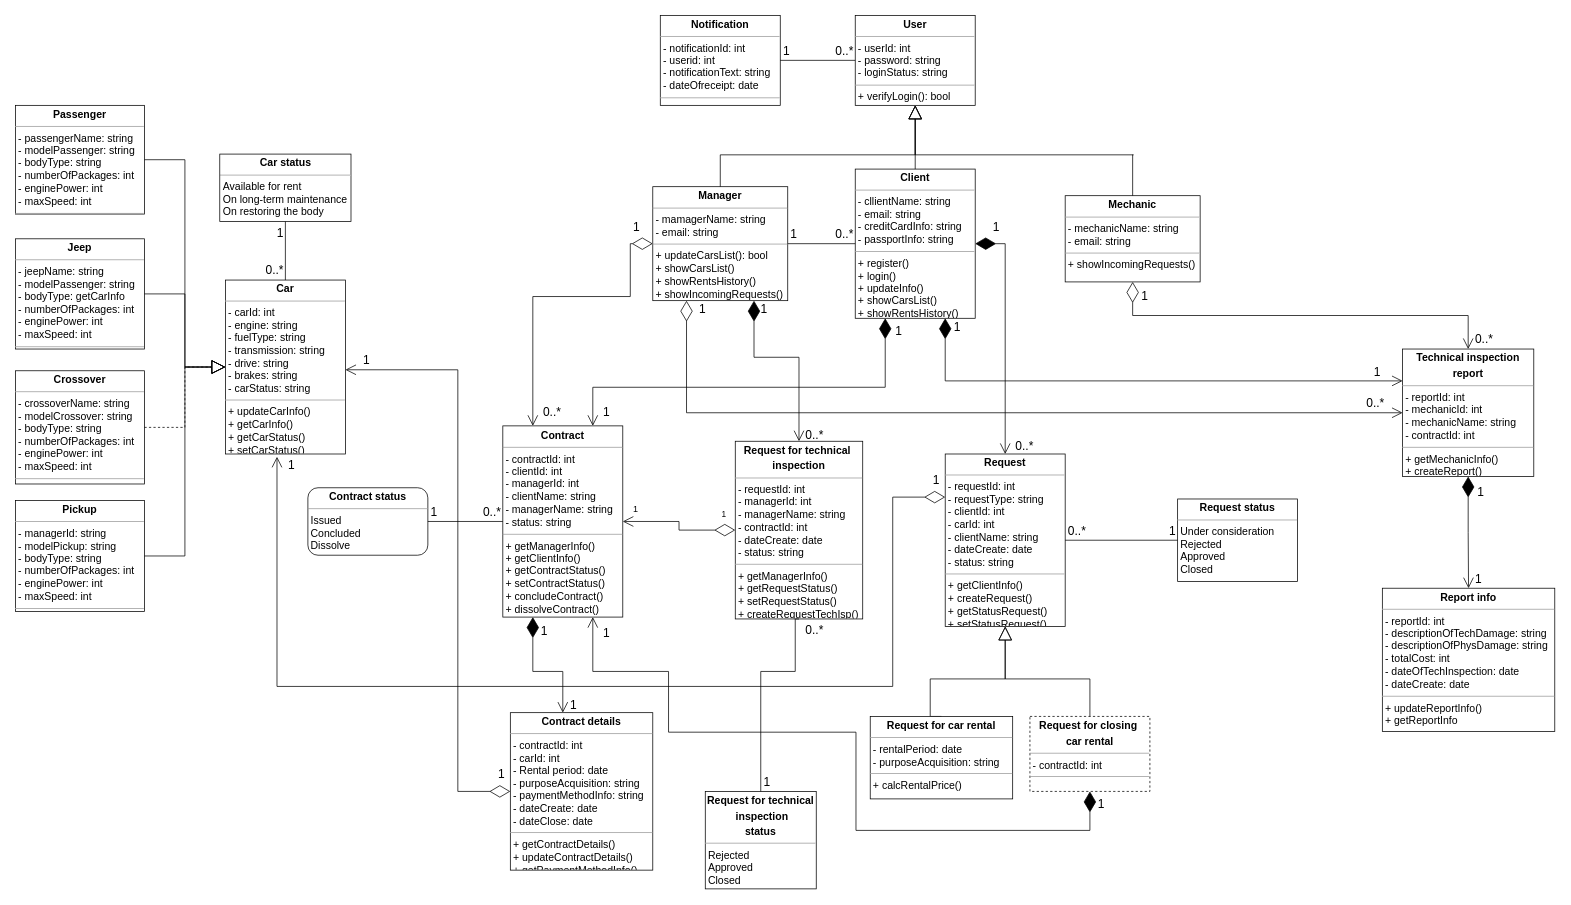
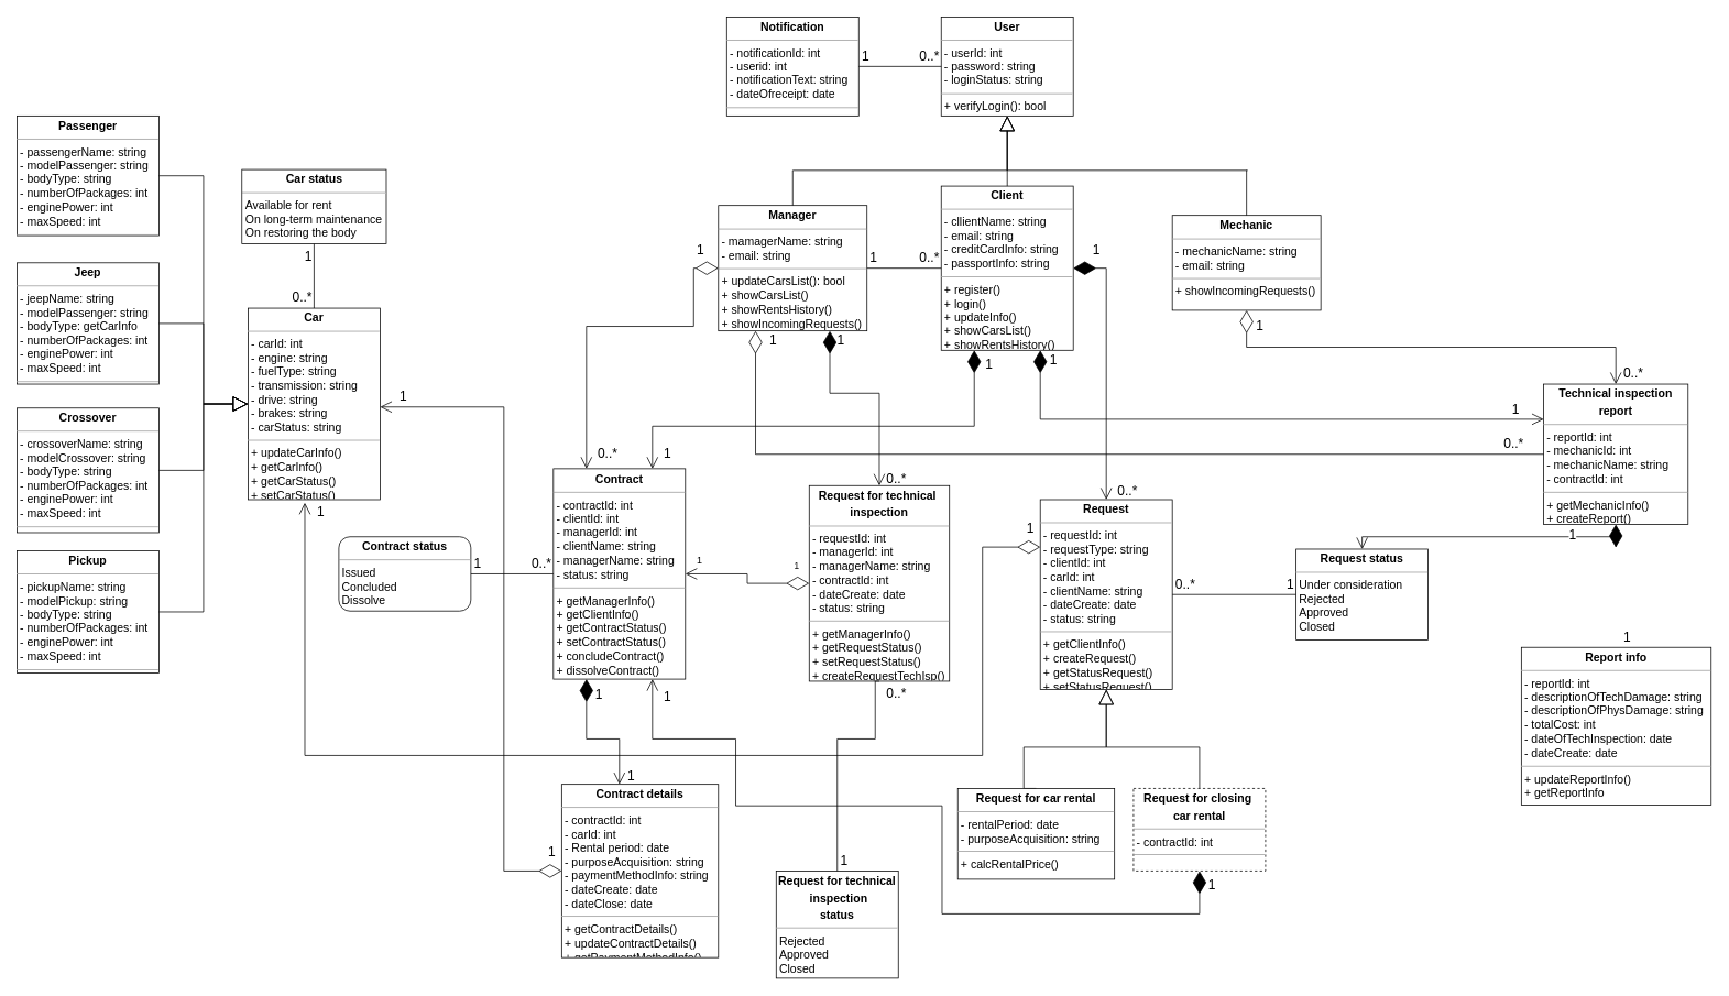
- <mxCell id="72" value="&lt;font style=&quot;font-size: 16px&quot;&gt;1&lt;/font&gt;" style="endArrow=open;html=1;endSize=12;startArrow=diamondThin;startSize=25;startFill=0;edgeStyle=orthogonalEdgeStyle;align=left;verticalAlign=bottom;exitX=0.25;exitY=1;exitDx=0;exitDy=0;rounded=0;entryX=0;entryY=0.5;entryDx=0;entryDy=0;" edge="1" parent="1" source="5" target="67"><mxGeometry x="-0.96" y="15" relative="1" as="geometry"><mxPoint x="770" y="495" as="sourcePoint" /><mxPoint x="1820" y="565" as="targetPoint" /><Array as="points"><mxPoint x="915" y="550" /></Array><mxPoint as="offset" /></mxGeometry></mxCell>
+ <mxCell id="72" value="&lt;font style=&quot;font-size: 16px&quot;&gt;1&lt;/font&gt;" style="endArrow=none;html=1;endSize=12;startArrow=diamondThin;startSize=25;startFill=0;edgeStyle=orthogonalEdgeStyle;align=left;verticalAlign=bottom;exitX=0.25;exitY=1;exitDx=0;exitDy=0;rounded=0;entryX=0;entryY=0.5;entryDx=0;entryDy=0;" edge="1" parent="1" source="5" target="67"><mxGeometry x="-0.96" y="15" relative="1" as="geometry"><mxPoint x="770" y="495" as="sourcePoint" /><mxPoint x="1820" y="565" as="targetPoint" /><Array as="points"><mxPoint x="915" y="550" /></Array><mxPoint as="offset" /></mxGeometry></mxCell>
- <mxCell id="27" value="" style="endArrow=block;endSize=16;endFill=0;html=1;strokeWidth=1;rounded=0;edgeStyle=orthogonalEdgeStyle;entryX=1;entryY=0.5;entryDx=0;entryDy=0;exitX=0;exitY=0.5;exitDx=0;exitDy=0;spacing=4;dashed=1;" parent="1" source="19" target="18" edge="1"><mxGeometry width="160" relative="1" as="geometry"><mxPoint x="150" y="795" as="sourcePoint" /><mxPoint x="310" y="795" as="targetPoint" /></mxGeometry></mxCell>
+ <mxCell id="27" value="" style="endArrow=block;endSize=16;endFill=0;html=1;strokeWidth=1;rounded=0;edgeStyle=orthogonalEdgeStyle;entryX=1;entryY=0.5;entryDx=0;entryDy=0;exitX=0;exitY=0.5;exitDx=0;exitDy=0;spacing=4;" parent="1" source="19" target="18" edge="1"><mxGeometry width="160" relative="1" as="geometry"><mxPoint x="150" y="795" as="sourcePoint" /><mxPoint x="310" y="795" as="targetPoint" /></mxGeometry></mxCell>
- <mxCell id="20" value="&lt;p style=&quot;margin: 4px 0px 0px ; text-align: center ; font-size: 14px&quot;&gt;&lt;b&gt;&lt;font style=&quot;font-size: 14px&quot;&gt;Pickup&lt;/font&gt;&lt;/b&gt;&lt;/p&gt;&lt;hr size=&quot;1&quot; style=&quot;font-size: 14px&quot;&gt;&lt;p style=&quot;margin: 0px 0px 0px 4px ; font-size: 14px&quot;&gt;&lt;font style=&quot;font-size: 14px&quot;&gt;- managerId: string&lt;/font&gt;&lt;/p&gt;&lt;p style=&quot;margin: 0px 0px 0px 4px ; font-size: 14px&quot;&gt;&lt;font style=&quot;font-size: 14px&quot;&gt;- modelPickup: string&lt;/font&gt;&lt;/p&gt;&lt;p style=&quot;margin: 0px 0px 0px 4px ; font-size: 14px&quot;&gt;&lt;font style=&quot;font-size: 14px&quot;&gt;- bodyType: string&lt;/font&gt;&lt;/p&gt;&lt;p style=&quot;margin: 0px 0px 0px 4px ; font-size: 14px&quot;&gt;&lt;font style=&quot;font-size: 14px&quot;&gt;- numberOfPackages: int&lt;/font&gt;&lt;/p&gt;&lt;p style=&quot;margin: 0px 0px 0px 4px ; font-size: 14px&quot;&gt;&lt;font style=&quot;font-size: 14px&quot;&gt;- enginePower: int&lt;/font&gt;&lt;/p&gt;&lt;p style=&quot;margin: 0px 0px 0px 4px ; font-size: 14px&quot;&gt;&lt;font style=&quot;font-size: 14px&quot;&gt;- maxSpeed: int&lt;/font&gt;&lt;/p&gt;&lt;hr size=&quot;1&quot; style=&quot;font-size: 14px&quot;&gt;&lt;p style=&quot;margin: 0px 0px 0px 4px ; font-size: 14px&quot;&gt;&lt;br&gt;&lt;/p&gt;" style="verticalAlign=top;align=left;overflow=fill;fontSize=12;fontFamily=Helvetica;html=1;direction=west;spacing=4;" parent="1" vertex="1"><mxGeometry x="20" y="667" width="172" height="148" as="geometry" /></mxCell>
+ <mxCell id="20" value="&lt;p style=&quot;margin: 4px 0px 0px ; text-align: center ; font-size: 14px&quot;&gt;&lt;b&gt;&lt;font style=&quot;font-size: 14px&quot;&gt;Pickup&lt;/font&gt;&lt;/b&gt;&lt;/p&gt;&lt;hr size=&quot;1&quot; style=&quot;font-size: 14px&quot;&gt;&lt;p style=&quot;margin: 0px 0px 0px 4px ; font-size: 14px&quot;&gt;&lt;font style=&quot;font-size: 14px&quot;&gt;- pickupName: string&lt;/font&gt;&lt;/p&gt;&lt;p style=&quot;margin: 0px 0px 0px 4px ; font-size: 14px&quot;&gt;&lt;font style=&quot;font-size: 14px&quot;&gt;- modelPickup: string&lt;/font&gt;&lt;/p&gt;&lt;p style=&quot;margin: 0px 0px 0px 4px ; font-size: 14px&quot;&gt;&lt;font style=&quot;font-size: 14px&quot;&gt;- bodyType: string&lt;/font&gt;&lt;/p&gt;&lt;p style=&quot;margin: 0px 0px 0px 4px ; font-size: 14px&quot;&gt;&lt;font style=&quot;font-size: 14px&quot;&gt;- numberOfPackages: int&lt;/font&gt;&lt;/p&gt;&lt;p style=&quot;margin: 0px 0px 0px 4px ; font-size: 14px&quot;&gt;&lt;font style=&quot;font-size: 14px&quot;&gt;- enginePower: int&lt;/font&gt;&lt;/p&gt;&lt;p style=&quot;margin: 0px 0px 0px 4px ; font-size: 14px&quot;&gt;&lt;font style=&quot;font-size: 14px&quot;&gt;- maxSpeed: int&lt;/font&gt;&lt;/p&gt;&lt;hr size=&quot;1&quot; style=&quot;font-size: 14px&quot;&gt;&lt;p style=&quot;margin: 0px 0px 0px 4px ; font-size: 14px&quot;&gt;&lt;br&gt;&lt;/p&gt;" style="verticalAlign=top;align=left;overflow=fill;fontSize=12;fontFamily=Helvetica;html=1;direction=west;spacing=4;" parent="1" vertex="1"><mxGeometry x="20" y="667" width="172" height="148" as="geometry" /></mxCell>
- <mxCell id="70" value="&lt;font style=&quot;font-size: 16px&quot;&gt;1&lt;/font&gt;" style="endArrow=open;html=1;endSize=12;startArrow=diamondThin;startSize=25;startFill=1;edgeStyle=orthogonalEdgeStyle;align=left;verticalAlign=bottom;exitX=0.5;exitY=1;exitDx=0;exitDy=0;entryX=0.5;entryY=0;entryDx=0;entryDy=0;rounded=0;" edge="1" parent="1" source="67" target="68"><mxGeometry x="-0.559" y="10" relative="1" as="geometry"><mxPoint x="2135" y="749.5" as="sourcePoint" /><mxPoint x="2295" y="749.5" as="targetPoint" /><mxPoint as="offset" /></mxGeometry></mxCell>
+ <mxCell id="70" value="&lt;font style=&quot;font-size: 16px&quot;&gt;1&lt;/font&gt;" style="endArrow=open;html=1;endSize=12;startArrow=diamondThin;startSize=25;startFill=1;edgeStyle=orthogonalEdgeStyle;align=left;verticalAlign=bottom;exitX=0.5;exitY=1;exitDx=0;exitDy=0;rounded=0;" edge="1" parent="1" source="67" target="35"><mxGeometry x="-0.559" y="10" relative="1" as="geometry"><mxPoint x="2135" y="749.5" as="sourcePoint" /><mxPoint x="2295" y="749.5" as="targetPoint" /><mxPoint as="offset" /></mxGeometry></mxCell>
